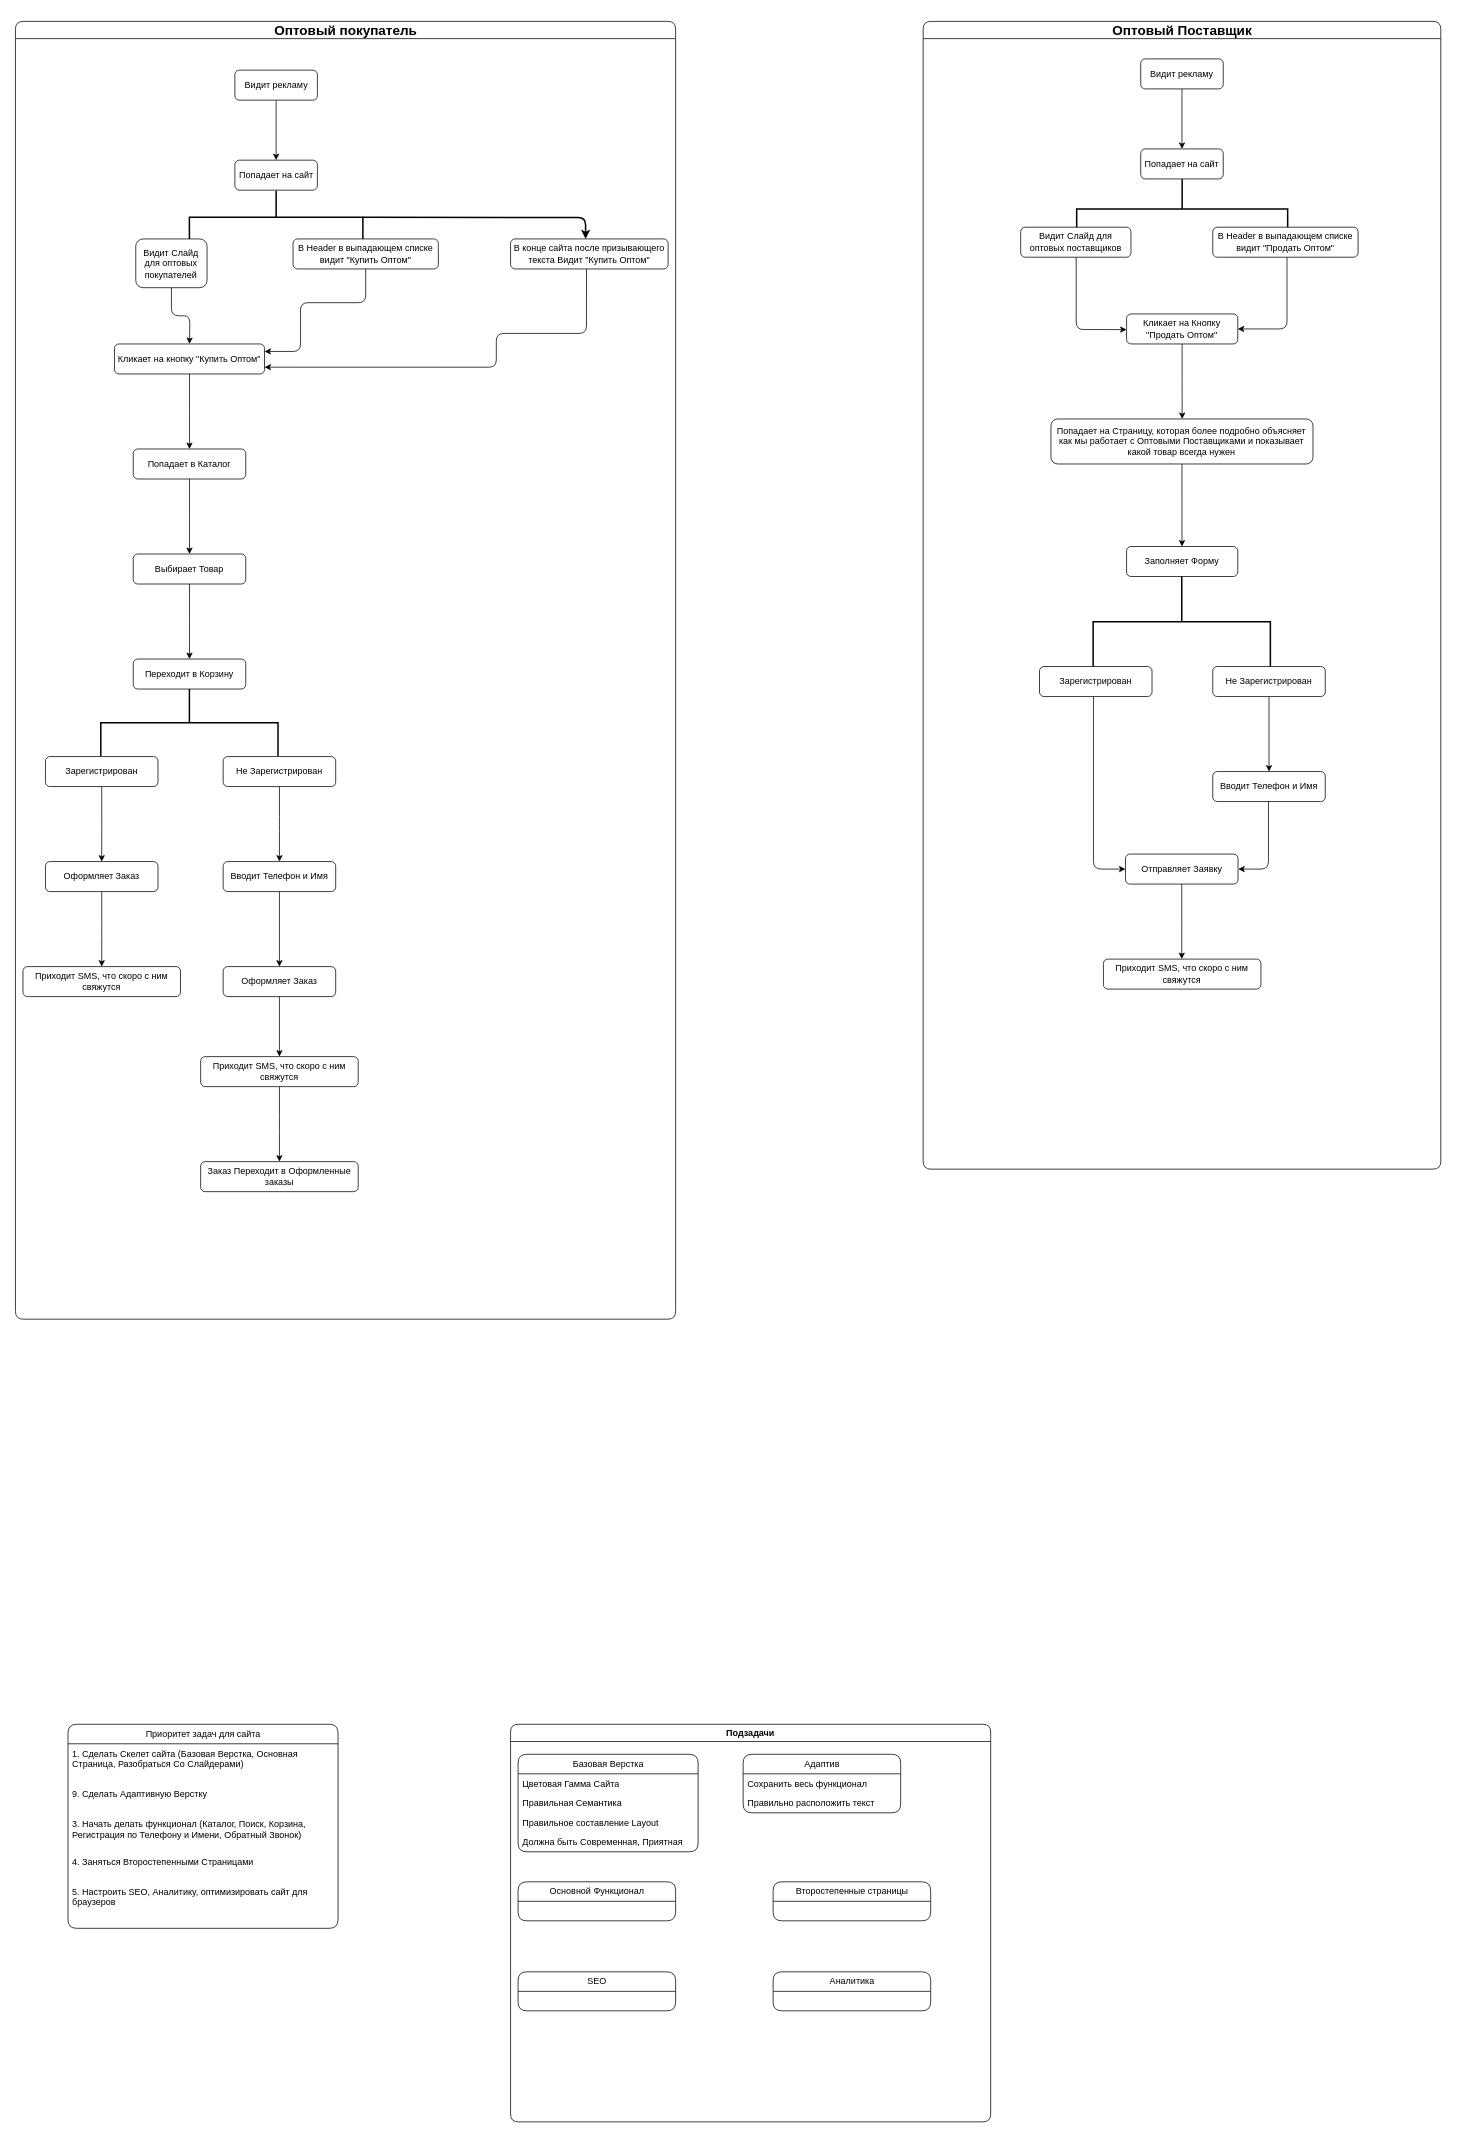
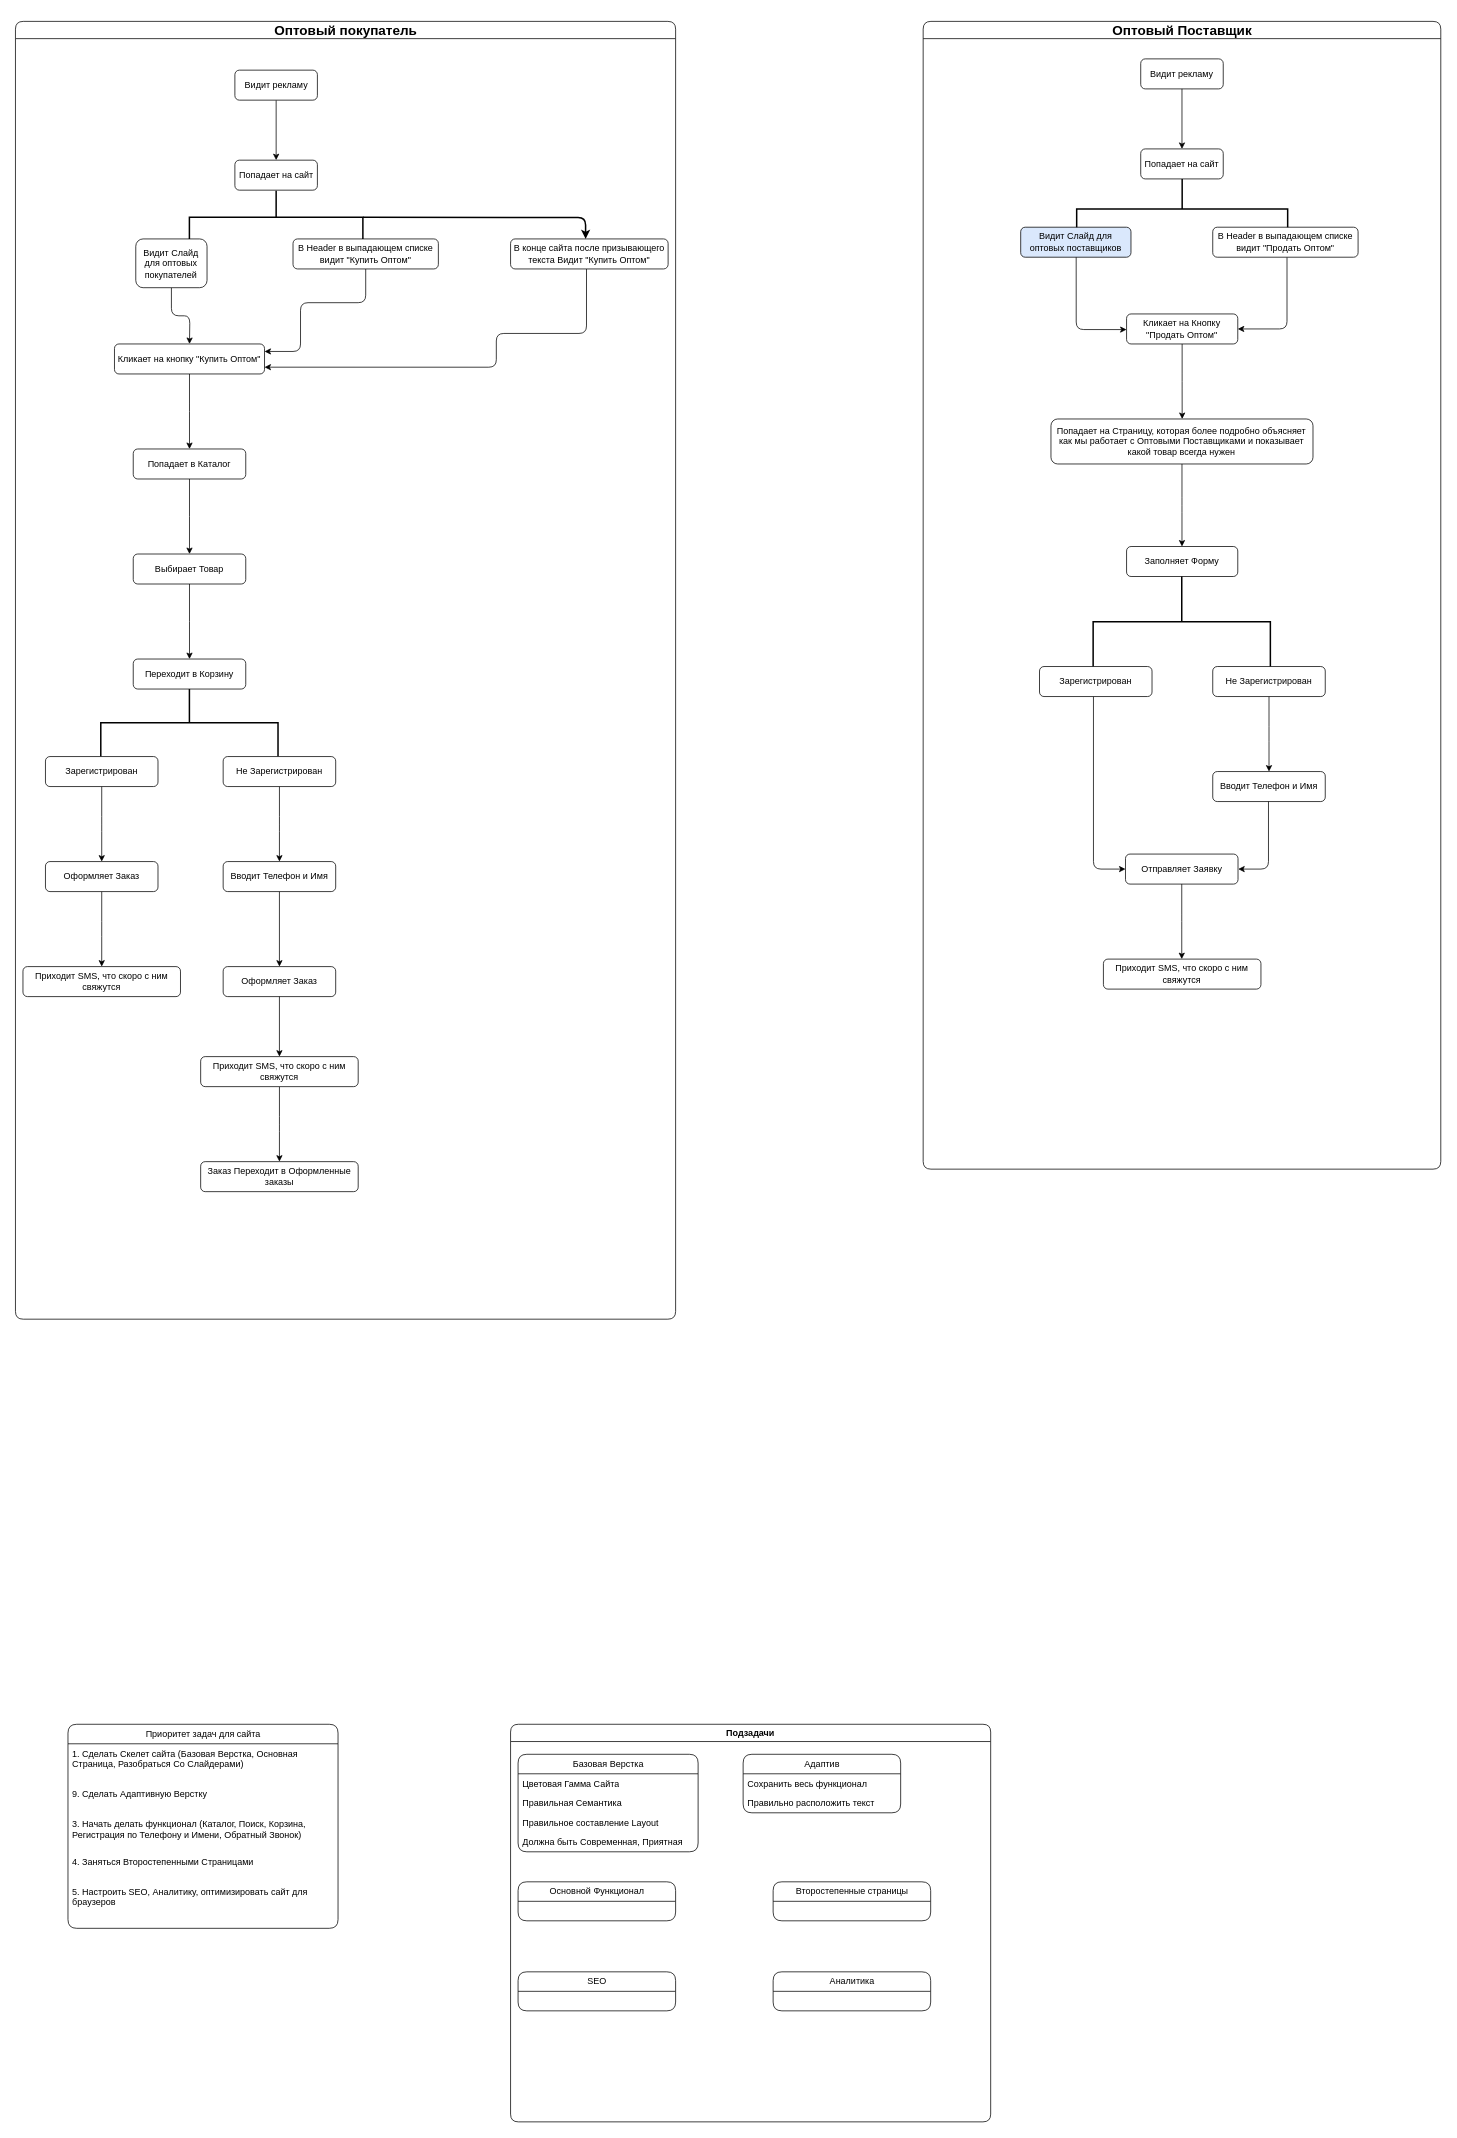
- <mxCell id="44" value="Видит Слайд для оптовых поставщиков" style="rounded=1;whiteSpace=wrap;html=1;" parent="37" vertex="1"><mxGeometry x="130" y="274.37" width="147" height="40" as="geometry" /></mxCell>
+ <mxCell id="44" value="Видит Слайд для оптовых поставщиков" style="rounded=1;whiteSpace=wrap;html=1;fillColor=#dae8fc;" parent="37" vertex="1"><mxGeometry x="130" y="274.37" width="147" height="40" as="geometry" /></mxCell>
